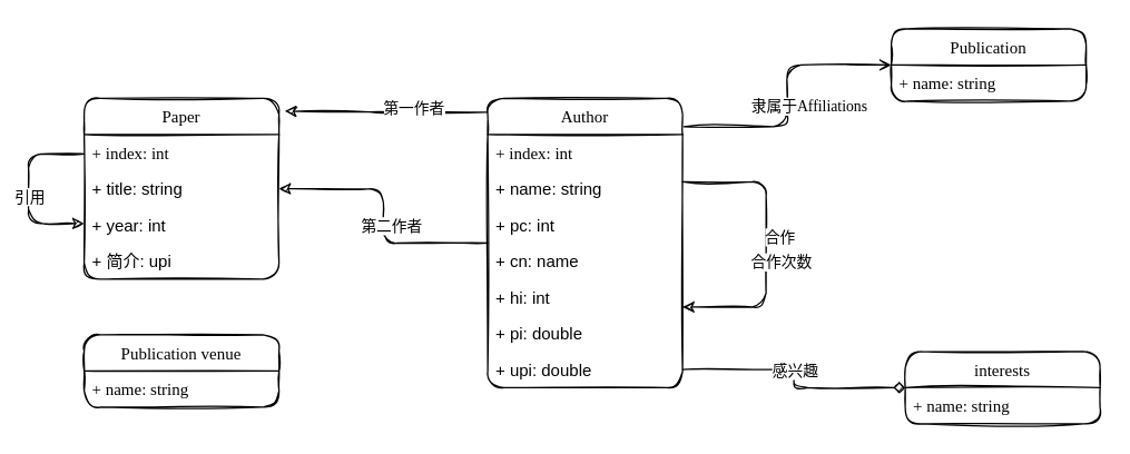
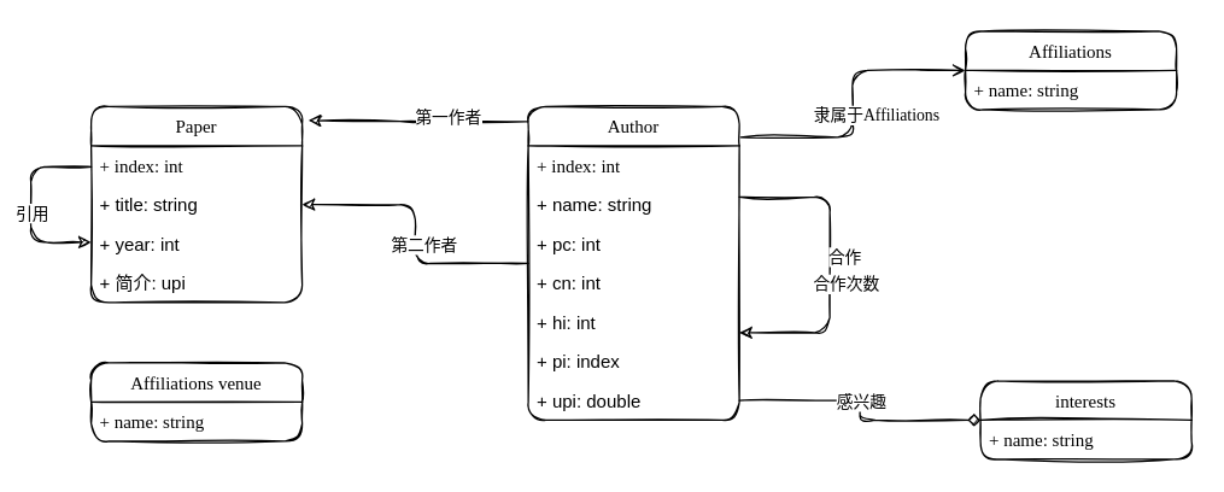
- <mxCell id="16" value="Publication" style="swimlane;fontStyle=0;childLayout=stackLayout;horizontal=1;startSize=26;fillColor=none;horizontalStack=0;resizeParent=1;resizeParentMax=0;resizeLast=0;collapsible=1;marginBottom=0;rounded=1;shadow=0;glass=0;sketch=1;fontFamily=Georgia;" vertex="1" parent="1"><mxGeometry x="640" y="20" width="140" height="52" as="geometry" /></mxCell>
+ <mxCell id="16" value="Affiliations" style="swimlane;fontStyle=0;childLayout=stackLayout;horizontal=1;startSize=26;fillColor=none;horizontalStack=0;resizeParent=1;resizeParentMax=0;resizeLast=0;collapsible=1;marginBottom=0;rounded=1;shadow=0;glass=0;sketch=1;fontFamily=Georgia;" vertex="1" parent="1"><mxGeometry x="640" y="20" width="140" height="52" as="geometry" /></mxCell>
- <mxCell id="12" value="+ cn: name" style="text;strokeColor=none;fillColor=none;align=left;verticalAlign=top;spacingLeft=4;spacingRight=4;overflow=hidden;rotatable=0;points=[[0,0.5],[1,0.5]];portConstraint=eastwest;rounded=1;shadow=0;glass=0;sketch=1;" vertex="1" parent="8"><mxGeometry y="104" width="140" height="26" as="geometry" /></mxCell>
+ <mxCell id="12" value="+ cn: int" style="text;strokeColor=none;fillColor=none;align=left;verticalAlign=top;spacingLeft=4;spacingRight=4;overflow=hidden;rotatable=0;points=[[0,0.5],[1,0.5]];portConstraint=eastwest;rounded=1;shadow=0;glass=0;sketch=1;" vertex="1" parent="8"><mxGeometry y="104" width="140" height="26" as="geometry" /></mxCell>
- <mxCell id="14" value="+ pi: double" style="text;strokeColor=none;fillColor=none;align=left;verticalAlign=top;spacingLeft=4;spacingRight=4;overflow=hidden;rotatable=0;points=[[0,0.5],[1,0.5]];portConstraint=eastwest;rounded=1;shadow=0;glass=0;sketch=1;" vertex="1" parent="8"><mxGeometry y="156" width="140" height="26" as="geometry" /></mxCell>
+ <mxCell id="14" value="+ pi: index" style="text;strokeColor=none;fillColor=none;align=left;verticalAlign=top;spacingLeft=4;spacingRight=4;overflow=hidden;rotatable=0;points=[[0,0.5],[1,0.5]];portConstraint=eastwest;rounded=1;shadow=0;glass=0;sketch=1;" vertex="1" parent="8"><mxGeometry y="156" width="140" height="26" as="geometry" /></mxCell>
- <mxCell id="27" value="Publication venue" style="swimlane;fontStyle=0;childLayout=stackLayout;horizontal=1;startSize=26;fillColor=none;horizontalStack=0;resizeParent=1;resizeParentMax=0;resizeLast=0;collapsible=1;marginBottom=0;rounded=1;shadow=0;glass=0;sketch=1;fontFamily=Georgia;" vertex="1" parent="1"><mxGeometry x="60" y="240" width="140" height="52" as="geometry" /></mxCell>
+ <mxCell id="27" value="Affiliations venue" style="swimlane;fontStyle=0;childLayout=stackLayout;horizontal=1;startSize=26;fillColor=none;horizontalStack=0;resizeParent=1;resizeParentMax=0;resizeLast=0;collapsible=1;marginBottom=0;rounded=1;shadow=0;glass=0;sketch=1;fontFamily=Georgia;" vertex="1" parent="1"><mxGeometry x="60" y="240" width="140" height="52" as="geometry" /></mxCell>
